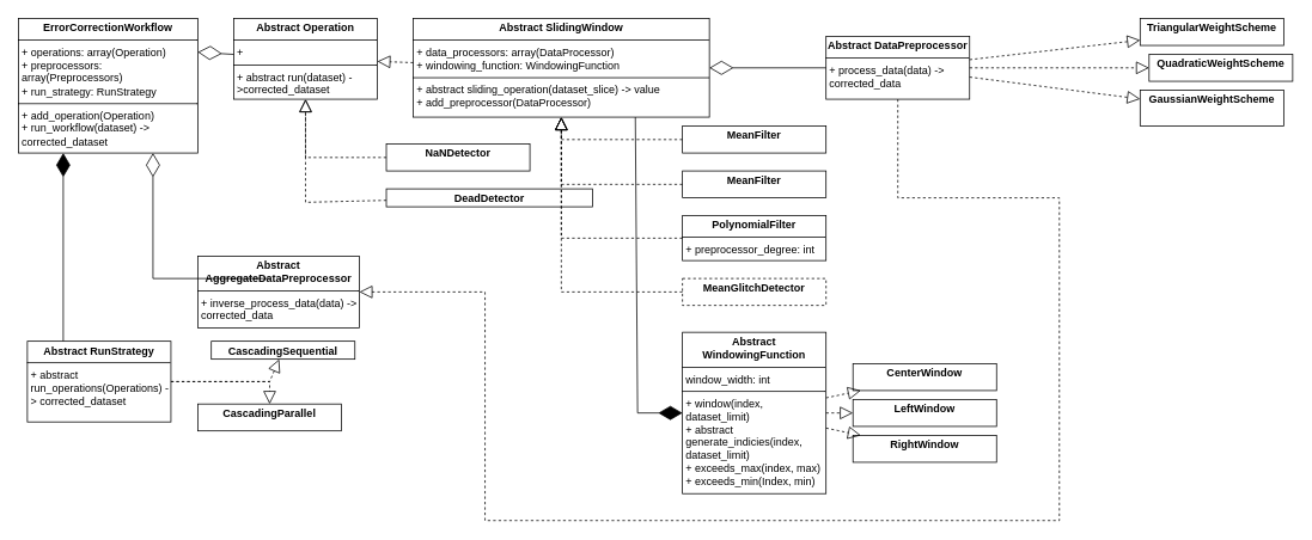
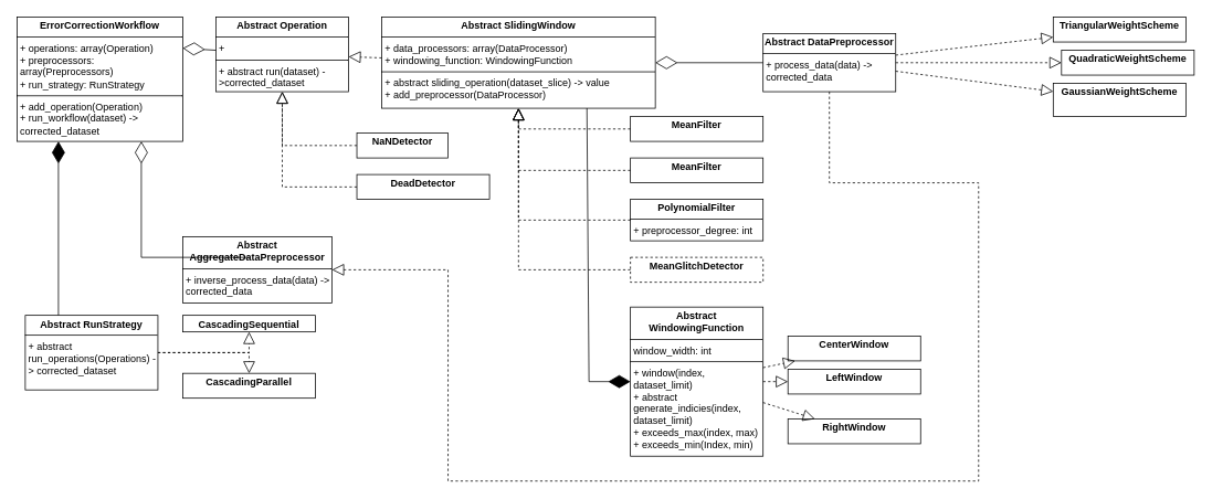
- <mxCell id="14" value="&lt;p style=&quot;margin:0px;margin-top:4px;text-align:center;&quot;&gt;&lt;b&gt;NaNDetector&lt;/b&gt;&lt;/p&gt;" style="verticalAlign=top;align=left;overflow=fill;html=1;whiteSpace=wrap;" parent="1" vertex="1"><mxGeometry x="430" y="160" width="160" height="30" as="geometry" /></mxCell>
+ <mxCell id="14" value="&lt;p style=&quot;margin:0px;margin-top:4px;text-align:center;&quot;&gt;&lt;b&gt;NaNDetector&lt;/b&gt;&lt;/p&gt;" style="verticalAlign=top;align=left;overflow=fill;html=1;whiteSpace=wrap;" parent="1" vertex="1"><mxGeometry x="430" y="160" width="110" height="30" as="geometry" /></mxCell>
- <mxCell id="10" value="&lt;p style=&quot;margin:0px;margin-top:4px;text-align:center;&quot;&gt;&lt;b&gt;DeadDetector&lt;/b&gt;&lt;/p&gt;" style="verticalAlign=top;align=left;overflow=fill;html=1;whiteSpace=wrap;" parent="1" vertex="1"><mxGeometry x="430" y="210" width="230" height="20" as="geometry" /></mxCell>
+ <mxCell id="10" value="&lt;p style=&quot;margin:0px;margin-top:4px;text-align:center;&quot;&gt;&lt;b&gt;DeadDetector&lt;/b&gt;&lt;/p&gt;" style="verticalAlign=top;align=left;overflow=fill;html=1;whiteSpace=wrap;" parent="1" vertex="1"><mxGeometry x="430" y="210" width="160" height="30" as="geometry" /></mxCell>
- <mxCell id="17" value="&lt;p style=&quot;margin:0px;margin-top:4px;text-align:center;&quot;&gt;&lt;b&gt;CascadingSequential&lt;/b&gt;&lt;/p&gt;" style="verticalAlign=top;align=left;overflow=fill;html=1;whiteSpace=wrap;" parent="1" vertex="1"><mxGeometry x="235" y="380" width="160" height="20" as="geometry" /></mxCell>
+ <mxCell id="17" value="&lt;p style=&quot;margin:0px;margin-top:4px;text-align:center;&quot;&gt;&lt;b&gt;CascadingSequential&lt;/b&gt;&lt;/p&gt;" style="verticalAlign=top;align=left;overflow=fill;html=1;whiteSpace=wrap;" parent="1" vertex="1"><mxGeometry x="220" y="380" width="160" height="20" as="geometry" /></mxCell>
- <mxCell id="22" value="&lt;p style=&quot;margin:0px;margin-top:4px;text-align:center;&quot;&gt;&lt;b&gt;RightWindow&lt;/b&gt;&lt;/p&gt;" style="verticalAlign=top;align=left;overflow=fill;html=1;whiteSpace=wrap;" parent="1" vertex="1"><mxGeometry x="950" y="485" width="160" height="30" as="geometry" /></mxCell>
+ <mxCell id="22" value="&lt;p style=&quot;margin:0px;margin-top:4px;text-align:center;&quot;&gt;&lt;b&gt;RightWindow&lt;/b&gt;&lt;/p&gt;" style="verticalAlign=top;align=left;overflow=fill;html=1;whiteSpace=wrap;" parent="1" vertex="1"><mxGeometry x="950" y="505" width="160" height="30" as="geometry" /></mxCell>
